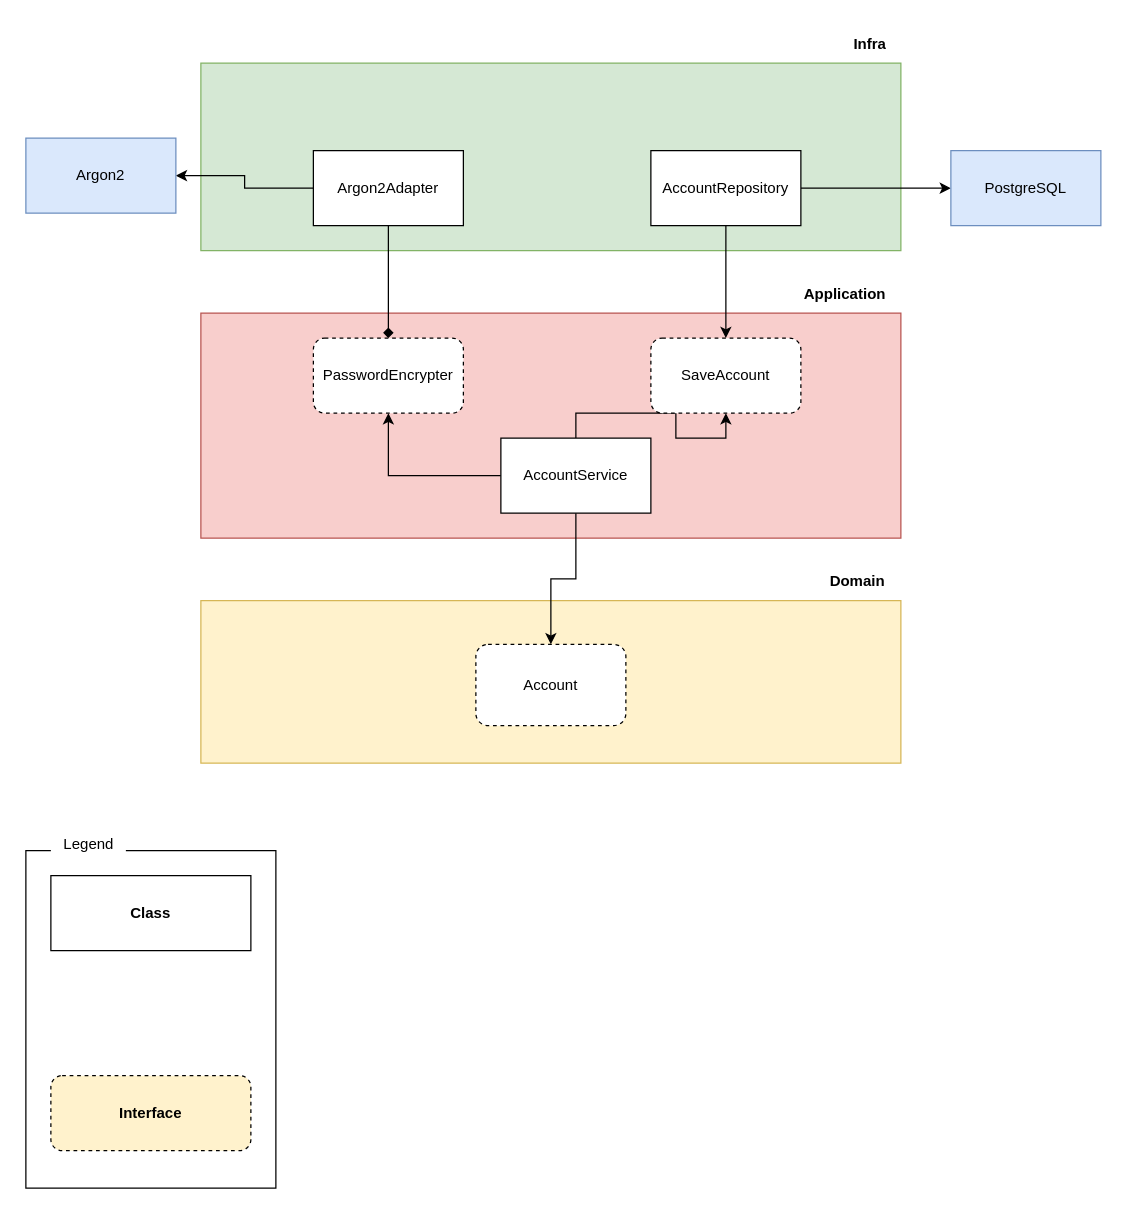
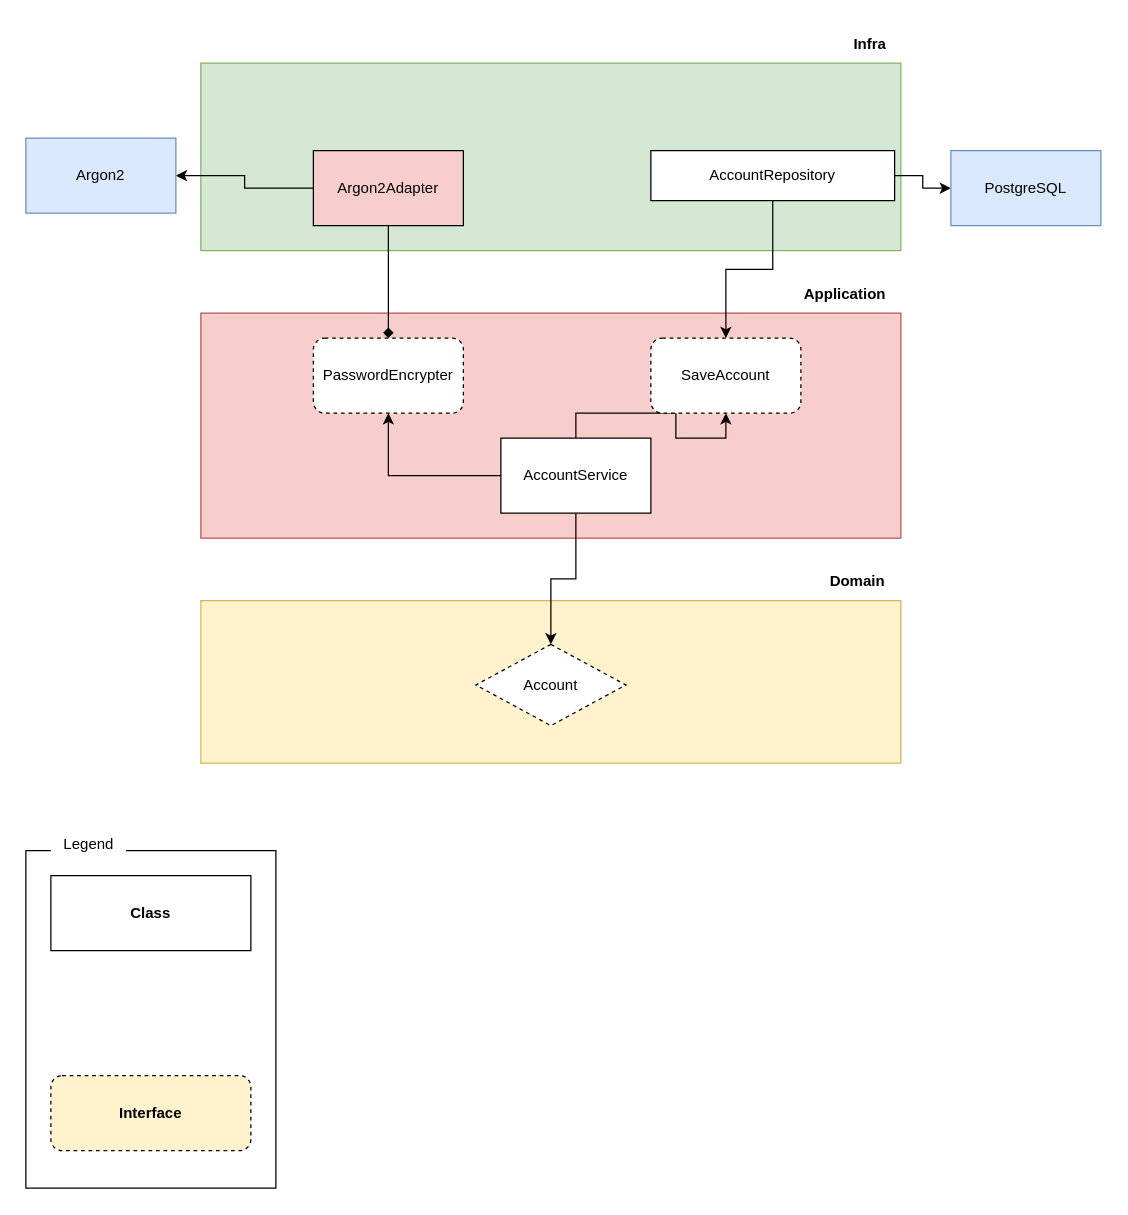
- <mxCell id="25" value="Argon2Adapter" style="rounded=0;whiteSpace=wrap;html=1;" vertex="1" parent="1"><mxGeometry x="250" y="120" width="120" height="60" as="geometry" /></mxCell>
+ <mxCell id="25" value="Argon2Adapter" style="rounded=0;whiteSpace=wrap;html=1;fillColor=#f8cecc;" vertex="1" parent="1"><mxGeometry x="250" y="120" width="120" height="60" as="geometry" /></mxCell>
- <mxCell id="20" value="AccountRepository" style="rounded=0;whiteSpace=wrap;html=1;" parent="1" vertex="1"><mxGeometry x="520" y="120" width="120" height="60" as="geometry" /></mxCell>
+ <mxCell id="20" value="AccountRepository" style="rounded=0;whiteSpace=wrap;html=1;" parent="1" vertex="1"><mxGeometry x="520" y="120" width="195" height="40" as="geometry" /></mxCell>
- <mxCell id="12" value="&lt;div&gt;Account&lt;/div&gt;" style="rounded=1;whiteSpace=wrap;html=1;dashed=1;" parent="1" vertex="1"><mxGeometry x="380" y="515" width="120" height="65" as="geometry" /></mxCell>
+ <mxCell id="12" value="&lt;div&gt;Account&lt;/div&gt;" style="rhombus;whiteSpace=wrap;html=1;dashed=1;" parent="1" vertex="1"><mxGeometry x="380" y="515" width="120" height="65" as="geometry" /></mxCell>
